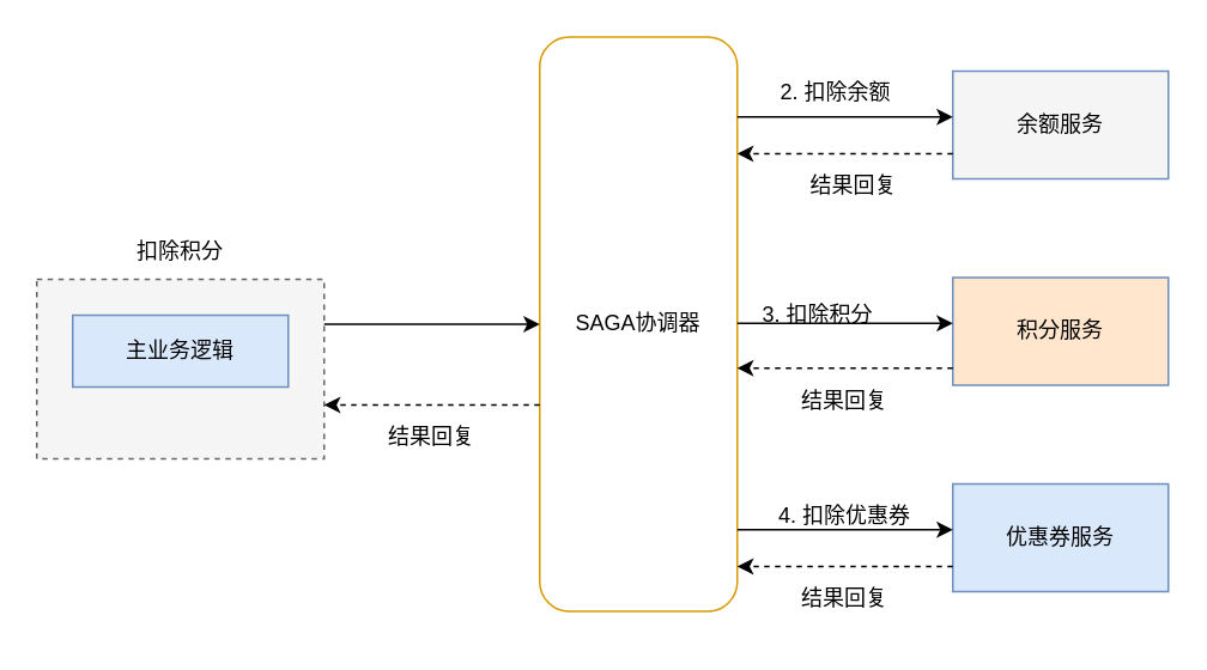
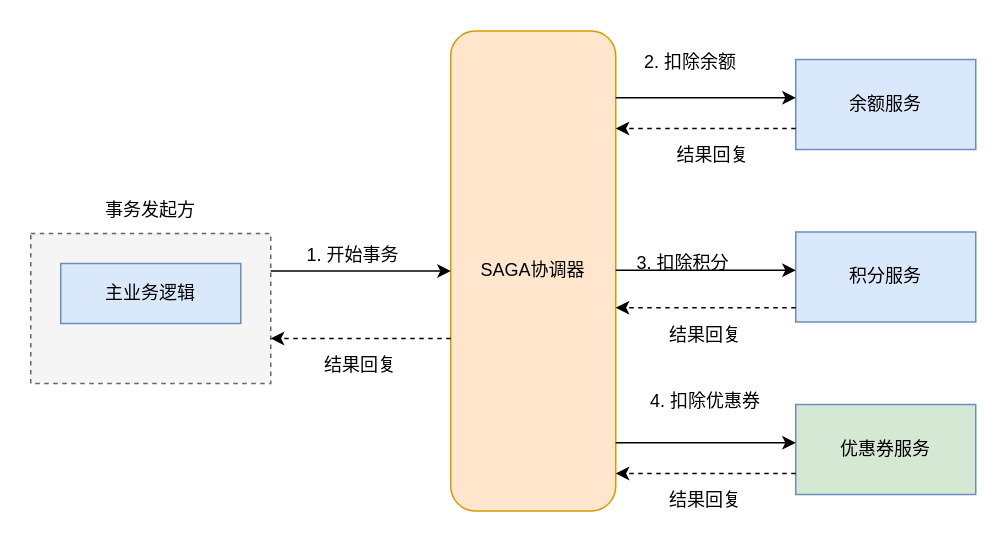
- <mxCell id="18" value="2. 扣除余额" style="text;html=1;strokeColor=none;fillColor=none;align=center;verticalAlign=middle;whiteSpace=wrap;rounded=0;dashed=1;" vertex="1" parent="1"><mxGeometry x="430" y="35" width="70" height="31" as="geometry" /></mxCell>
+ <mxCell id="18" value="2. 扣除余额" style="text;html=1;strokeColor=none;fillColor=none;align=center;verticalAlign=middle;whiteSpace=wrap;rounded=0;dashed=1;" vertex="1" parent="1"><mxGeometry x="425" y="25" width="70" height="31" as="geometry" /></mxCell>
- <mxCell id="7" value="余额服务" style="rounded=0;whiteSpace=wrap;html=1;fillColor=#f5f5f5;strokeColor=#6c8ebf;" vertex="1" parent="1"><mxGeometry x="530" y="39" width="120" height="60" as="geometry" /></mxCell>
+ <mxCell id="7" value="余额服务" style="rounded=0;whiteSpace=wrap;html=1;fillColor=#dae8fc;strokeColor=#6c8ebf;" vertex="1" parent="1"><mxGeometry x="530" y="39" width="120" height="60" as="geometry" /></mxCell>
- <mxCell id="6" value="扣除积分" style="text;html=1;strokeColor=none;fillColor=none;align=center;verticalAlign=middle;whiteSpace=wrap;rounded=0;dashed=1;" vertex="1" parent="1"><mxGeometry x="60" y="125" width="80" height="30" as="geometry" /></mxCell>
+ <mxCell id="6" value="事务发起方" style="text;html=1;strokeColor=none;fillColor=none;align=center;verticalAlign=middle;whiteSpace=wrap;rounded=0;dashed=1;" vertex="1" parent="1"><mxGeometry x="60" y="125" width="80" height="30" as="geometry" /></mxCell>
+ <mxCell id="17" value="1. 开始事务" style="text;html=1;strokeColor=none;fillColor=none;align=center;verticalAlign=middle;whiteSpace=wrap;rounded=0;dashed=1;" vertex="1" parent="1"><mxGeometry x="200" y="154" width="70" height="31" as="geometry" /></mxCell>
- <mxCell id="3" value="SAGA协调器" style="rounded=1;whiteSpace=wrap;html=1;fillColor=#ffffff;strokeColor=#d79b00;" vertex="1" parent="1"><mxGeometry x="300" y="20" width="110" height="320" as="geometry" /></mxCell>
+ <mxCell id="3" value="SAGA协调器" style="rounded=1;whiteSpace=wrap;html=1;fillColor=#ffe6cc;strokeColor=#d79b00;" vertex="1" parent="1"><mxGeometry x="300" y="20" width="110" height="320" as="geometry" /></mxCell>
- <mxCell id="8" value="积分服务" style="rounded=0;whiteSpace=wrap;html=1;fillColor=#ffe6cc;strokeColor=#6c8ebf;" vertex="1" parent="1"><mxGeometry x="530" y="154" width="120" height="60" as="geometry" /></mxCell>
+ <mxCell id="8" value="积分服务" style="rounded=0;whiteSpace=wrap;html=1;fillColor=#dae8fc;strokeColor=#6c8ebf;" vertex="1" parent="1"><mxGeometry x="530" y="154" width="120" height="60" as="geometry" /></mxCell>
- <mxCell id="20" value="4. 扣除优惠券" style="text;html=1;strokeColor=none;fillColor=none;align=center;verticalAlign=middle;whiteSpace=wrap;rounded=0;dashed=1;" vertex="1" parent="1"><mxGeometry x="430" y="269" width="80" height="36" as="geometry" /></mxCell>
+ <mxCell id="20" value="4. 扣除优惠券" style="text;html=1;strokeColor=none;fillColor=none;align=center;verticalAlign=middle;whiteSpace=wrap;rounded=0;dashed=1;" vertex="1" parent="1"><mxGeometry x="430" y="249" width="80" height="36" as="geometry" /></mxCell>
- <mxCell id="9" value="优惠券服务" style="rounded=0;whiteSpace=wrap;html=1;fillColor=#dae8fc;strokeColor=#6c8ebf;" vertex="1" parent="1"><mxGeometry x="530" y="269" width="120" height="60" as="geometry" /></mxCell>
+ <mxCell id="9" value="优惠券服务" style="rounded=0;whiteSpace=wrap;html=1;fillColor=#d5e8d4;strokeColor=#6c8ebf;" vertex="1" parent="1"><mxGeometry x="530" y="269" width="120" height="60" as="geometry" /></mxCell>
